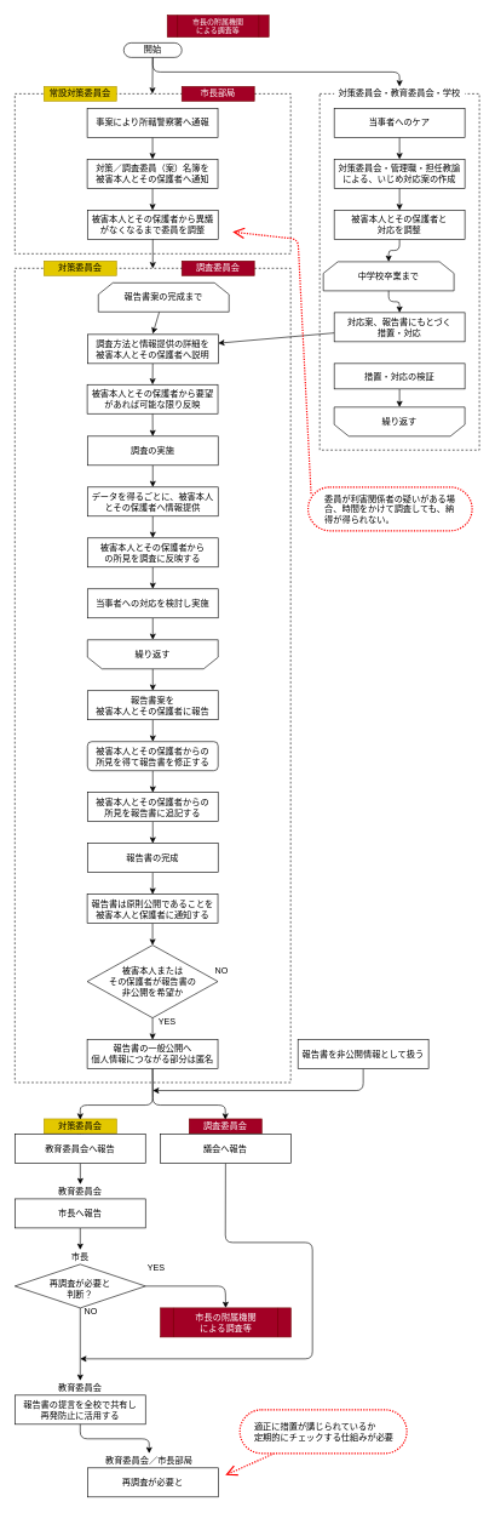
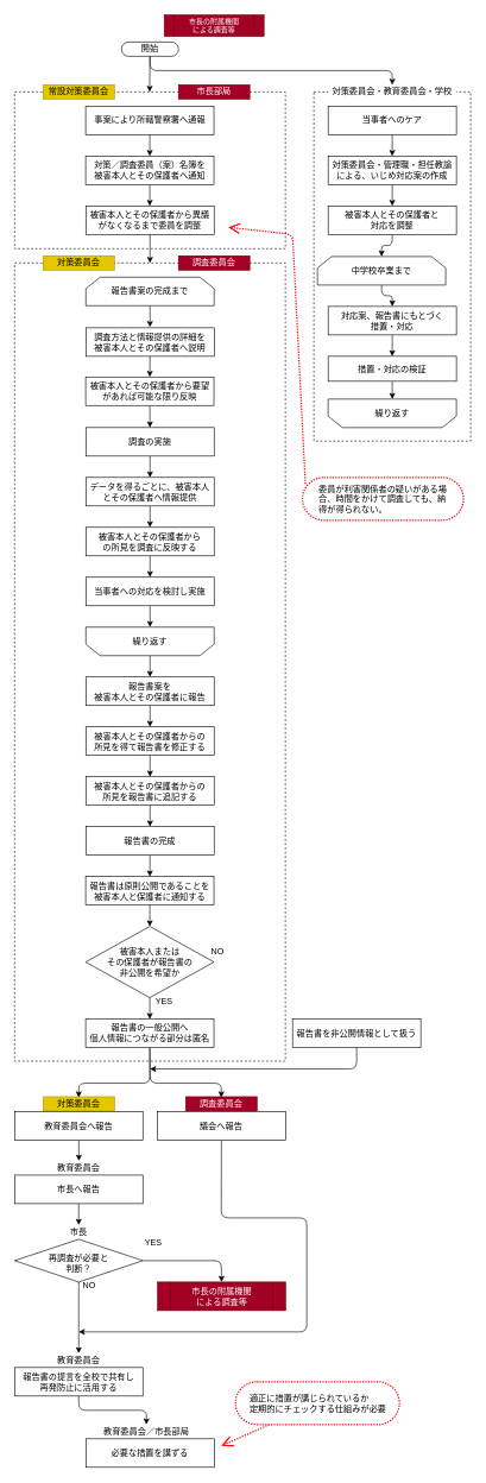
- <mxCell id="38" value="報告書案の完成まで" style="shape=loopLimit;whiteSpace=wrap;html=1;fontSize=12;fillColor=default;" parent="20" vertex="1"><mxGeometry x="135.03" y="388" width="180" height="40" as="geometry" /></mxCell>
+ <mxCell id="38" value="報告書案の完成まで" style="shape=loopLimit;whiteSpace=wrap;html=1;fontSize=12;fillColor=default;" parent="20" vertex="1"><mxGeometry x="120.03" y="388" width="180" height="40" as="geometry" /></mxCell>
- <mxCell id="17" style="edgeStyle=none;html=1;endArrow=classic;endFill=1;endSize=6;strokeWidth=1;" parent="1" source="27" target="87" edge="1"><mxGeometry relative="1" as="geometry" /></mxCell>
+ <mxCell id="17" style="edgeStyle=none;html=1;endArrow=classic;endFill=1;endSize=6;strokeWidth=1;" parent="1" source="27" target="28" edge="1"><mxGeometry relative="1" as="geometry" /></mxCell>
- <mxCell id="52" value="被害本人とその保護者からの&lt;br&gt;所見を得て報告書を修正する" style="whiteSpace=wrap;html=1;rounded=1;" parent="20" vertex="1"><mxGeometry x="120.03" y="1019" width="180" height="40" as="geometry" /></mxCell>
+ <mxCell id="52" value="被害本人とその保護者からの&lt;br&gt;所見を得て報告書を修正する" style="rounded=0;whiteSpace=wrap;html=1;" parent="20" vertex="1"><mxGeometry x="120.03" y="1019" width="180" height="40" as="geometry" /></mxCell>
- <mxCell id="91" value="再調査が必要と" style="rounded=0;whiteSpace=wrap;html=1;" parent="20" vertex="1"><mxGeometry x="120.19" y="2018" width="180" height="40" as="geometry" /></mxCell>
+ <mxCell id="91" value="必要な措置を講ずる" style="rounded=0;whiteSpace=wrap;html=1;" parent="20" vertex="1"><mxGeometry x="120.19" y="2018" width="180" height="40" as="geometry" /></mxCell>
